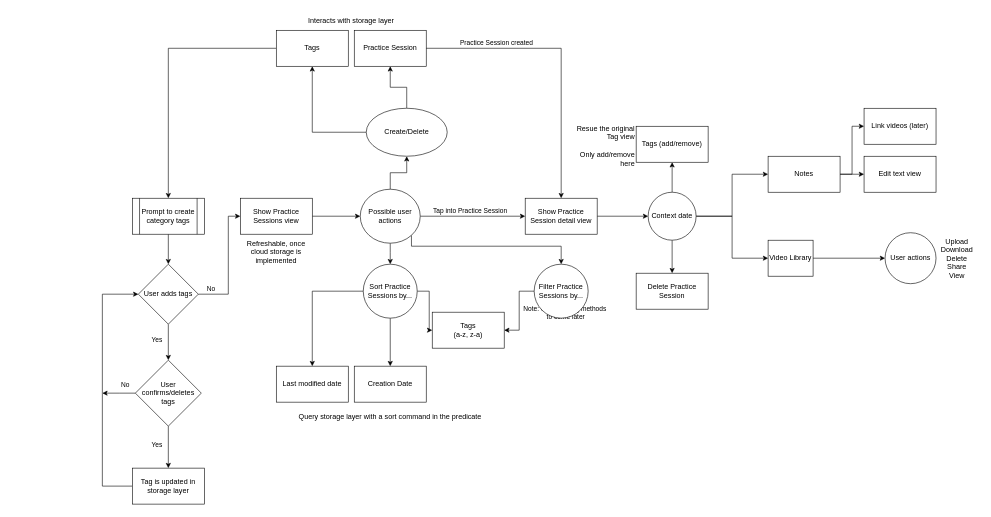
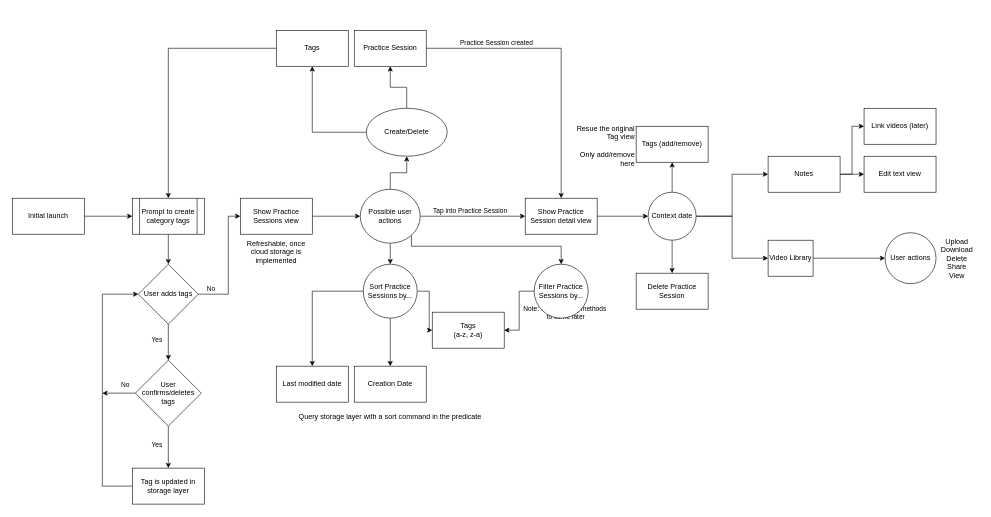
- <mxCell id="40" value="Interacts with storage layer" style="text;html=1;align=center;verticalAlign=middle;whiteSpace=wrap;rounded=0;" parent="1" vertex="1"><mxGeometry x="460" y="20" width="250" height="30" as="geometry" /></mxCell>
+ <mxCell id="3" value="Initial launch" style="rounded=0;whiteSpace=wrap;html=1;" parent="1" vertex="1"><mxGeometry x="20" y="330" width="120" height="60" as="geometry" /></mxCell>
+ <mxCell id="2" value="" style="edgeStyle=orthogonalEdgeStyle;rounded=0;orthogonalLoop=1;jettySize=auto;html=1;" parent="1" source="3" target="5" edge="1"><mxGeometry relative="1" as="geometry" /></mxCell>
